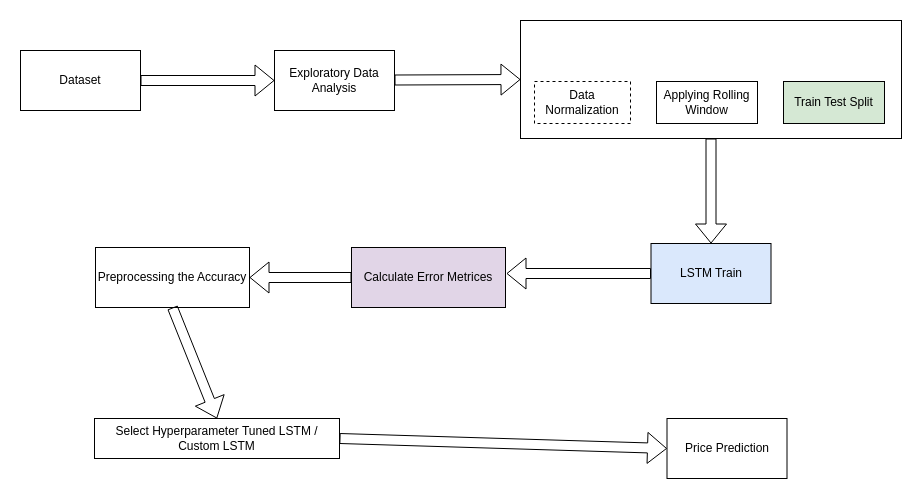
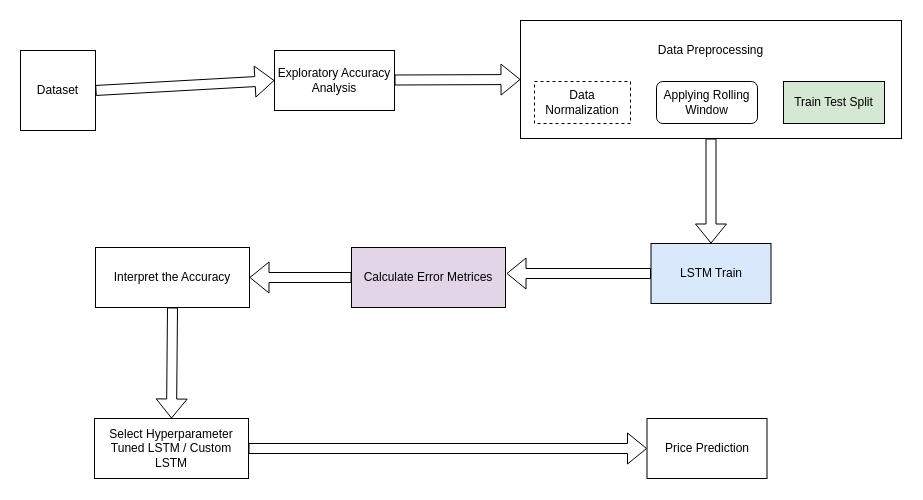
+ <mxCell id="9" value="Data Preprocessing" style="text;html=1;align=center;verticalAlign=middle;whiteSpace=wrap;rounded=0;" vertex="1" parent="1"><mxGeometry x="634" y="35" width="153" height="30" as="geometry" /></mxCell>
- <mxCell id="2" value="Dataset" style="rounded=0;whiteSpace=wrap;html=1;" vertex="1" parent="1"><mxGeometry x="20" y="50" width="120" height="60" as="geometry" /></mxCell>
+ <mxCell id="2" value="Dataset" style="rounded=0;whiteSpace=wrap;html=1;" vertex="1" parent="1"><mxGeometry x="20" y="50" width="75" height="80" as="geometry" /></mxCell>
- <mxCell id="3" value="Exploratory Data Analysis" style="rounded=0;whiteSpace=wrap;html=1;" vertex="1" parent="1"><mxGeometry x="274" y="50" width="120" height="60" as="geometry" /></mxCell>
+ <mxCell id="3" value="Exploratory Accuracy Analysis" style="rounded=0;whiteSpace=wrap;html=1;" vertex="1" parent="1"><mxGeometry x="274" y="50" width="120" height="60" as="geometry" /></mxCell>
- <mxCell id="11" value="Applying Rolling Window" style="rounded=0;whiteSpace=wrap;html=1;" vertex="1" parent="1"><mxGeometry x="656" y="81" width="101" height="42" as="geometry" /></mxCell>
+ <mxCell id="11" value="Applying Rolling Window" style="whiteSpace=wrap;html=1;rounded=1;" vertex="1" parent="1"><mxGeometry x="656" y="81" width="101" height="42" as="geometry" /></mxCell>
- <mxCell id="6" value="Preprocessing the Accuracy" style="rounded=0;whiteSpace=wrap;html=1;" vertex="1" parent="1"><mxGeometry x="95" y="247" width="154" height="60" as="geometry" /></mxCell>
+ <mxCell id="6" value="Interpret the Accuracy" style="rounded=0;whiteSpace=wrap;html=1;" vertex="1" parent="1"><mxGeometry x="95" y="247" width="154" height="60" as="geometry" /></mxCell>
- <mxCell id="8" value="Select Hyperparameter Tuned LSTM / Custom LSTM" style="rounded=0;whiteSpace=wrap;html=1;" vertex="1" parent="1"><mxGeometry x="94" y="418" width="245" height="40" as="geometry" /></mxCell>
+ <mxCell id="8" value="Select Hyperparameter Tuned LSTM / Custom LSTM" style="rounded=0;whiteSpace=wrap;html=1;" vertex="1" parent="1"><mxGeometry x="94" y="418" width="154" height="60" as="geometry" /></mxCell>
- <mxCell id="7" value="Price Prediction" style="rounded=0;whiteSpace=wrap;html=1;" vertex="1" parent="1"><mxGeometry x="666.5" y="418" width="120" height="60" as="geometry" /></mxCell>
+ <mxCell id="7" value="Price Prediction" style="rounded=0;whiteSpace=wrap;html=1;" vertex="1" parent="1"><mxGeometry x="646.5" y="418" width="120" height="60" as="geometry" /></mxCell>
